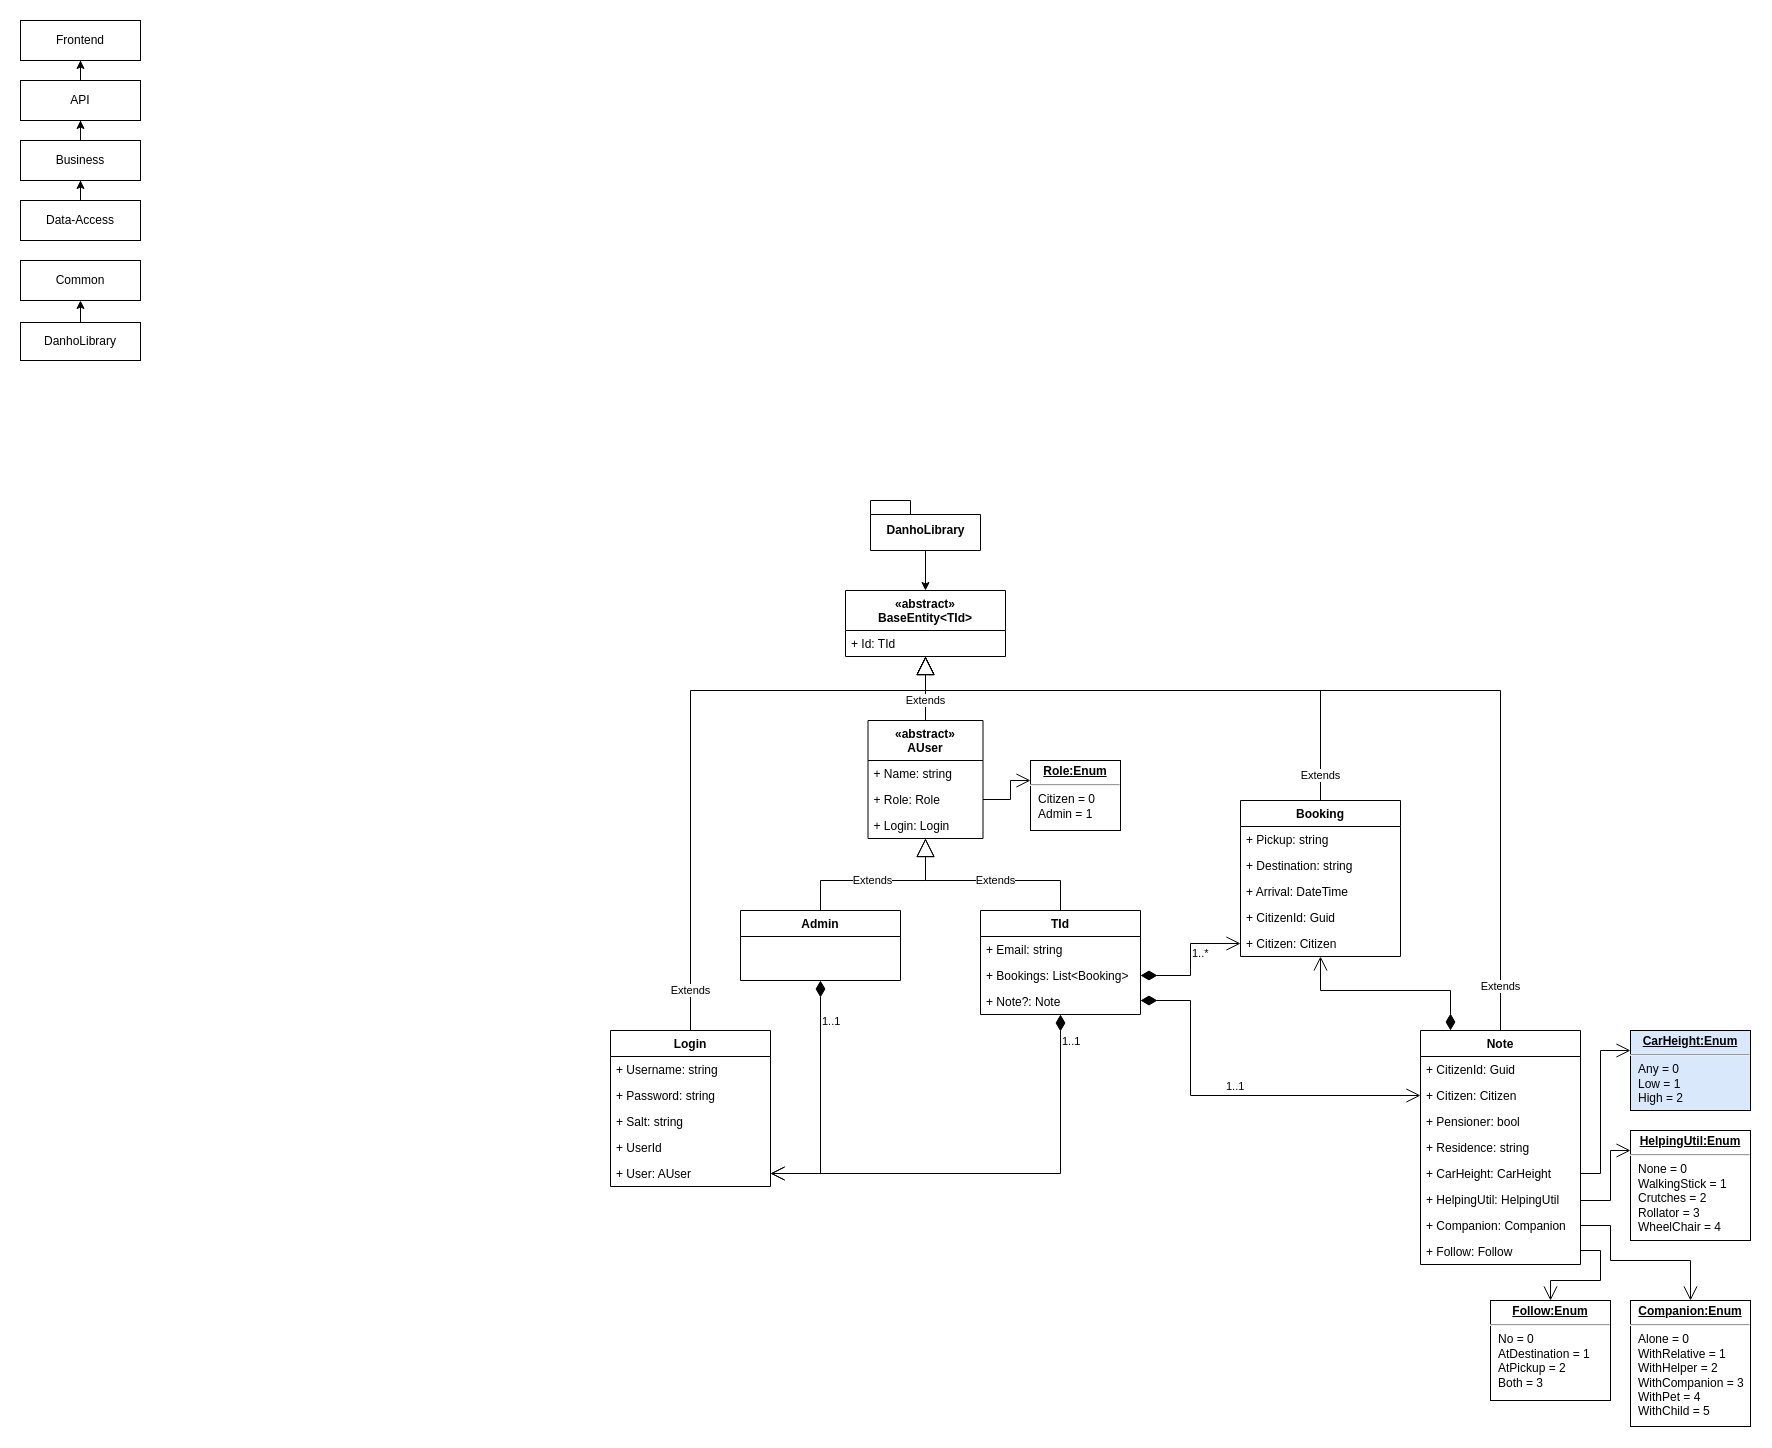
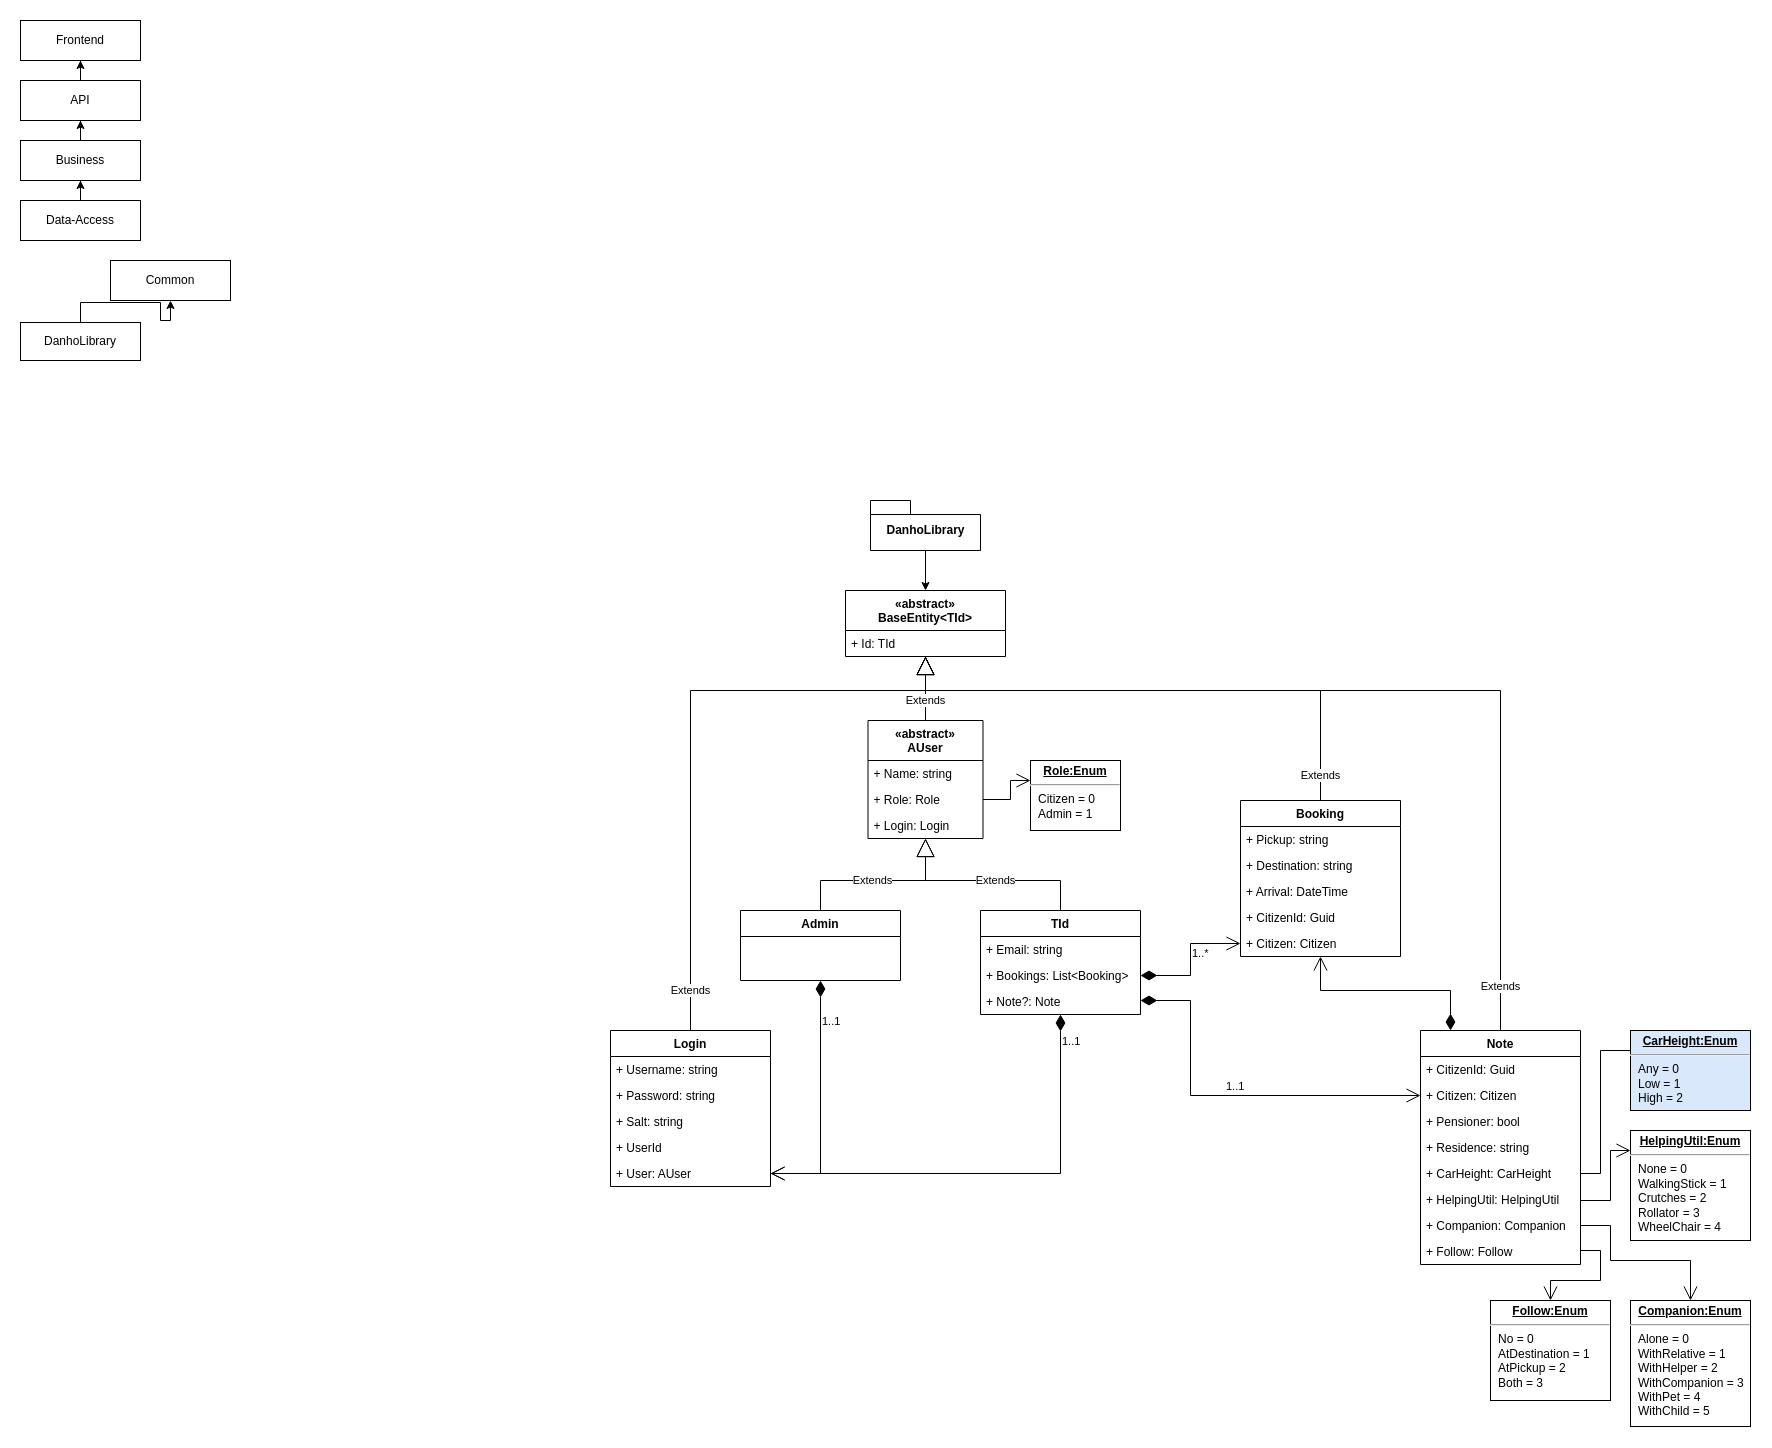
- <mxCell id="53" value="Common" style="rounded=0;whiteSpace=wrap;html=1;" vertex="1" parent="1"><mxGeometry x="20" y="260" width="120" height="40" as="geometry" /></mxCell>
+ <mxCell id="53" value="Common" style="rounded=0;whiteSpace=wrap;html=1;" vertex="1" parent="1"><mxGeometry x="110" y="260" width="120" height="40" as="geometry" /></mxCell>
- <mxCell id="51" value="" style="endArrow=open;endFill=1;endSize=12;html=1;rounded=0;edgeStyle=orthogonalEdgeStyle;" edge="1" parent="1" source="33" target="49"><mxGeometry width="160" relative="1" as="geometry"><mxPoint x="1650" y="1389" as="sourcePoint" /><mxPoint x="1697.5" y="1370" as="targetPoint" /><Array as="points"><mxPoint x="1600" y="1173" /><mxPoint x="1600" y="1050" /></Array></mxGeometry></mxCell>
+ <mxCell id="51" value="" style="endArrow=none;endFill=1;endSize=12;html=1;rounded=0;edgeStyle=orthogonalEdgeStyle;" edge="1" parent="1" source="33" target="49"><mxGeometry width="160" relative="1" as="geometry"><mxPoint x="1650" y="1389" as="sourcePoint" /><mxPoint x="1697.5" y="1370" as="targetPoint" /><Array as="points"><mxPoint x="1600" y="1173" /><mxPoint x="1600" y="1050" /></Array></mxGeometry></mxCell>
